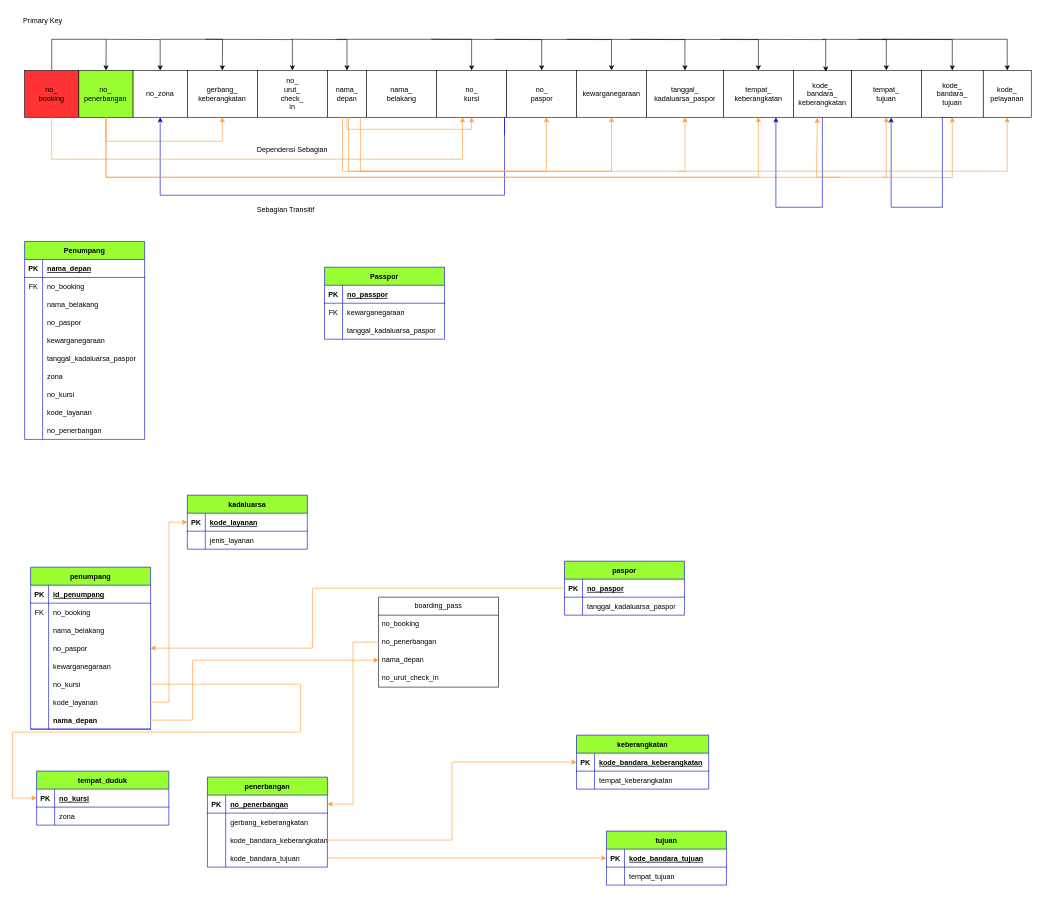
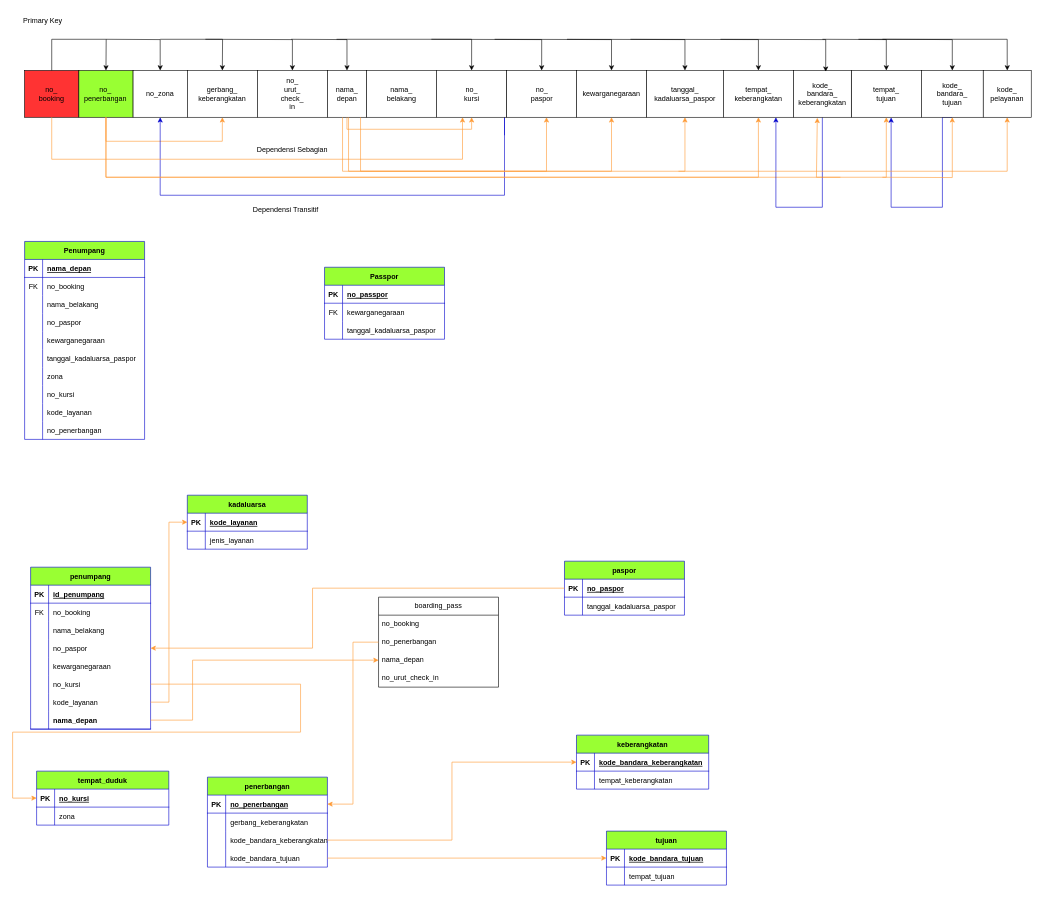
- <mxCell id="128" value="Sebagian Transitif" style="text;html=1;align=center;verticalAlign=middle;resizable=0;points=[];autosize=1;strokeColor=none;fillColor=none;fontSize=12;" parent="1" vertex="1"><mxGeometry x="410" y="335" width="130" height="30" as="geometry" /></mxCell>
+ <mxCell id="128" value="Dependensi Transitif" style="text;html=1;align=center;verticalAlign=middle;resizable=0;points=[];autosize=1;strokeColor=none;fillColor=none;fontSize=12;" parent="1" vertex="1"><mxGeometry x="410" y="335" width="130" height="30" as="geometry" /></mxCell>
